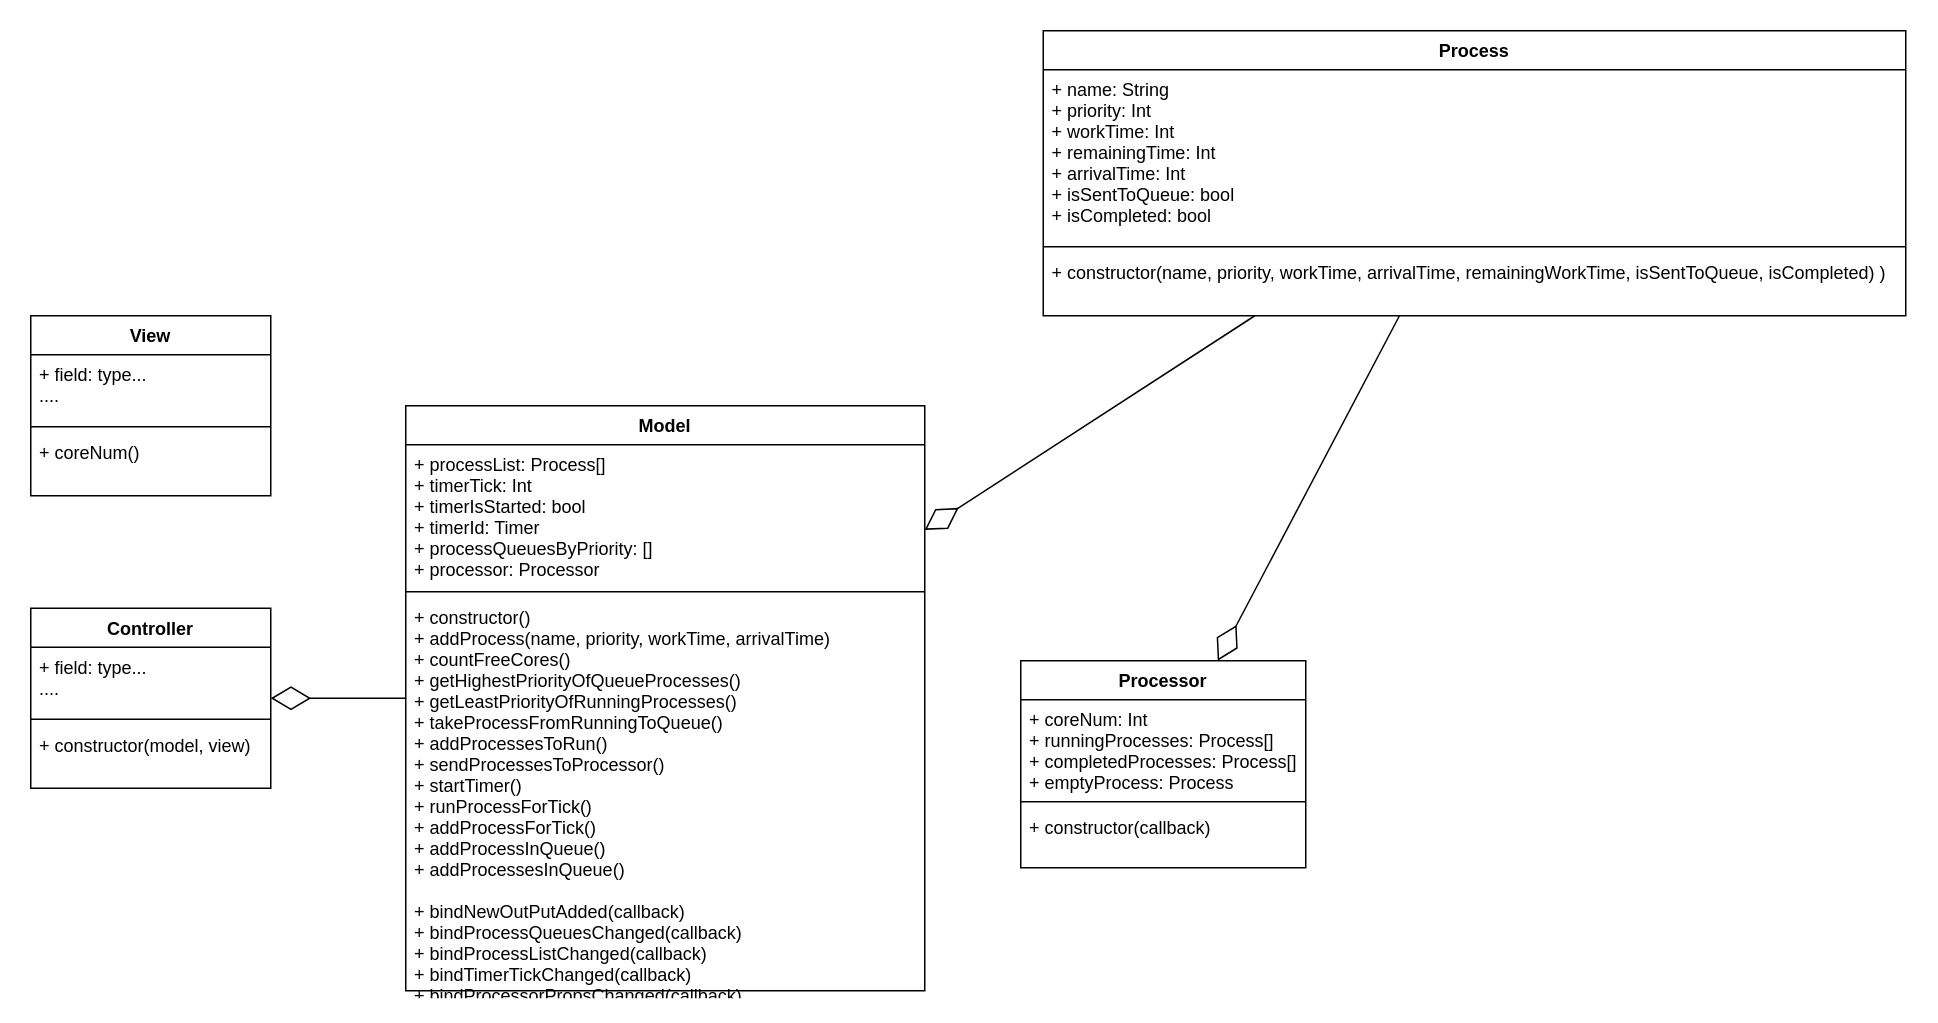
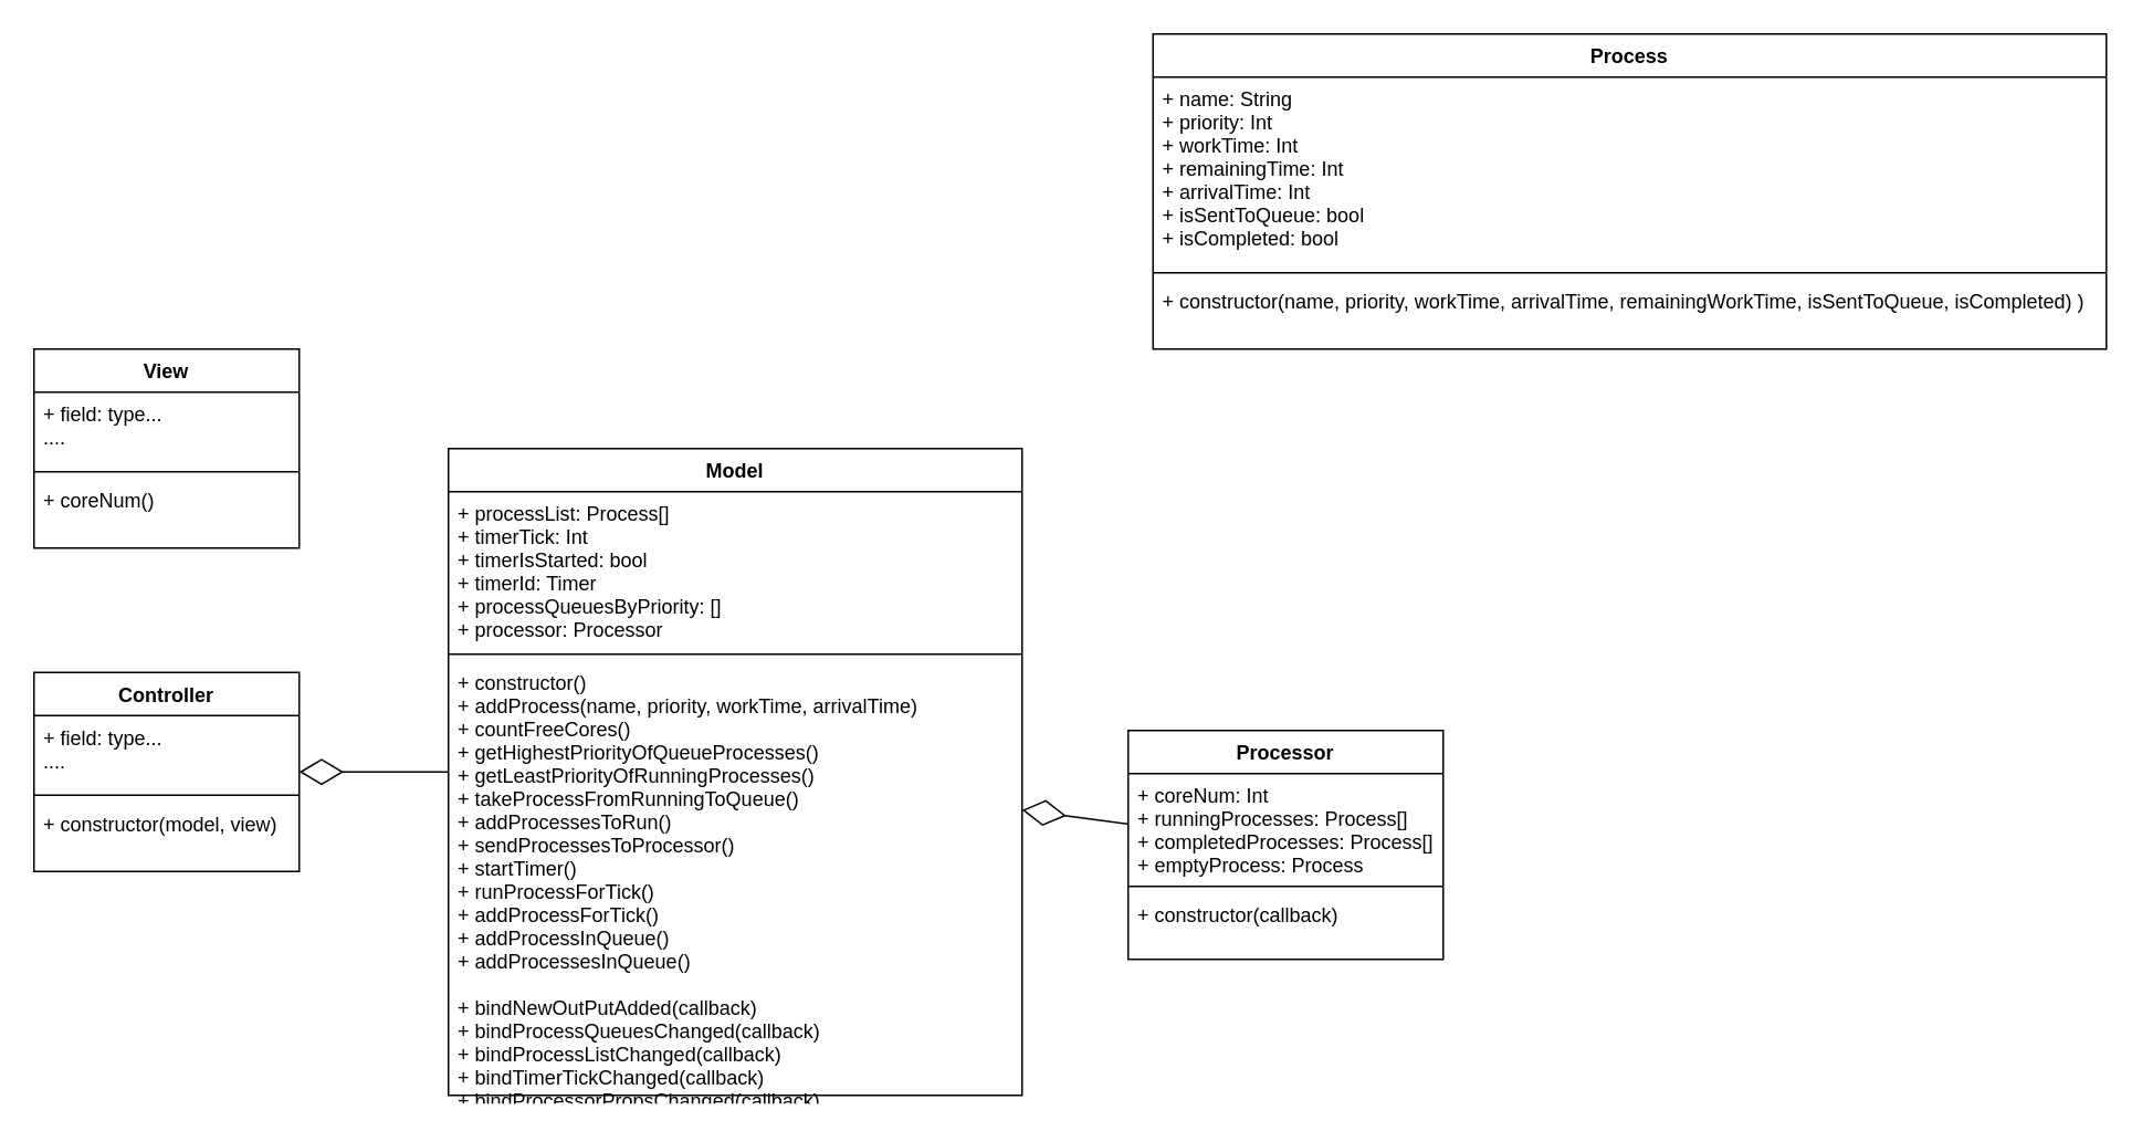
- <mxCell id="25" value="" style="endArrow=diamondThin;endFill=0;endSize=24;html=1;rounded=0;" edge="1" parent="1" source="14" target="6"><mxGeometry width="160" relative="1" as="geometry"><mxPoint x="680" y="360" as="sourcePoint" /><mxPoint x="626" y="497.928" as="targetPoint" /></mxGeometry></mxCell>
- <mxCell id="22" value="" style="endArrow=diamondThin;endFill=0;endSize=24;html=1;rounded=0;" edge="1" parent="1" source="14" target="18"><mxGeometry width="160" relative="1" as="geometry"><mxPoint x="710" y="310" as="sourcePoint" /><mxPoint x="870" y="310" as="targetPoint" /></mxGeometry></mxCell>
+ <mxCell id="24" value="" style="endArrow=diamondThin;endFill=0;endSize=24;html=1;rounded=0;" edge="1" parent="1" source="18" target="6"><mxGeometry width="160" relative="1" as="geometry"><mxPoint x="500" y="340" as="sourcePoint" /><mxPoint x="660" y="340" as="targetPoint" /></mxGeometry></mxCell>
